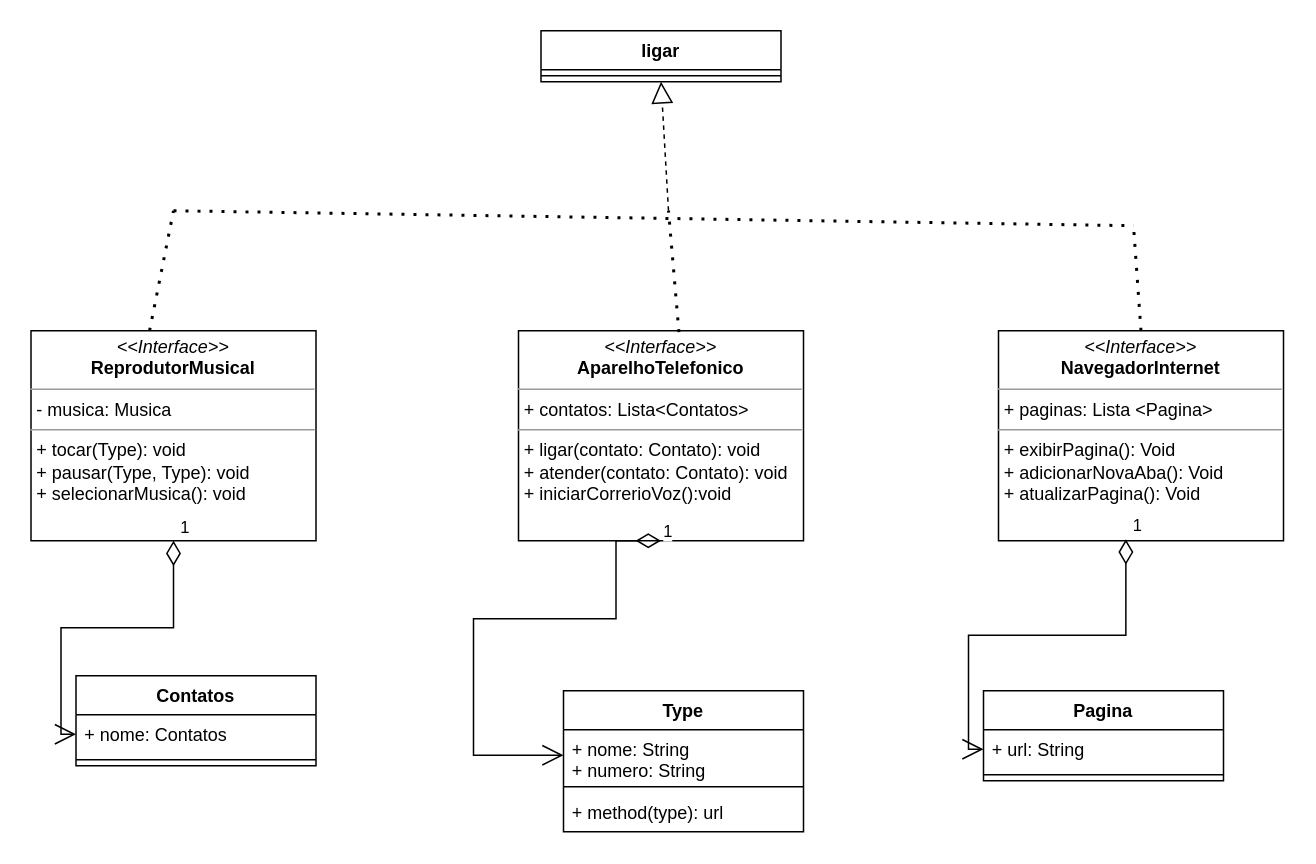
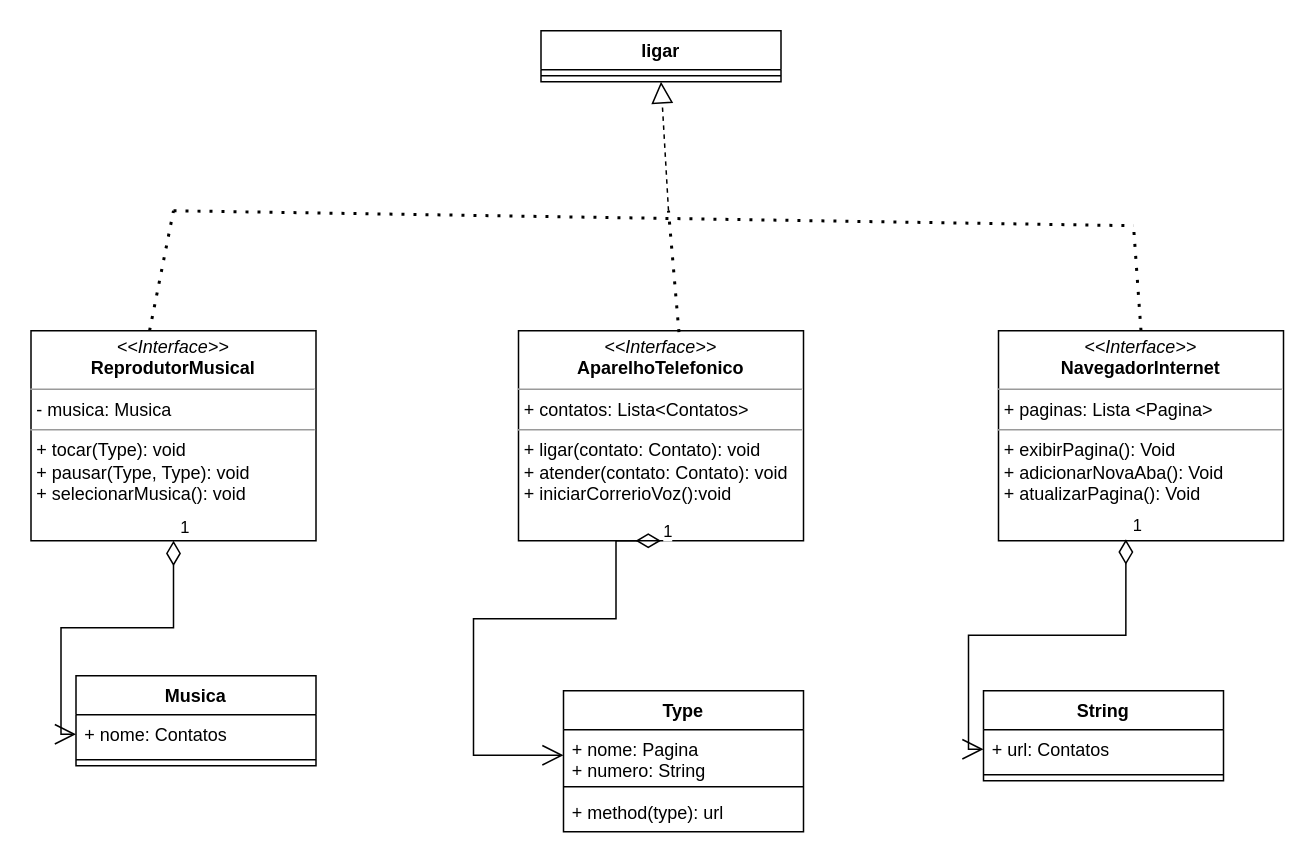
- <mxCell id="3" value="Contatos" style="swimlane;fontStyle=1;align=center;verticalAlign=top;childLayout=stackLayout;horizontal=1;startSize=26;horizontalStack=0;resizeParent=1;resizeParentMax=0;resizeLast=0;collapsible=1;marginBottom=0;whiteSpace=wrap;html=1;" vertex="1" parent="1"><mxGeometry x="50" y="450" width="160" height="60" as="geometry" /></mxCell>
+ <mxCell id="3" value="Musica" style="swimlane;fontStyle=1;align=center;verticalAlign=top;childLayout=stackLayout;horizontal=1;startSize=26;horizontalStack=0;resizeParent=1;resizeParentMax=0;resizeLast=0;collapsible=1;marginBottom=0;whiteSpace=wrap;html=1;" vertex="1" parent="1"><mxGeometry x="50" y="450" width="160" height="60" as="geometry" /></mxCell>
- <mxCell id="14" value="Pagina" style="swimlane;fontStyle=1;align=center;verticalAlign=top;childLayout=stackLayout;horizontal=1;startSize=26;horizontalStack=0;resizeParent=1;resizeParentMax=0;resizeLast=0;collapsible=1;marginBottom=0;whiteSpace=wrap;html=1;" vertex="1" parent="1"><mxGeometry x="655" y="460" width="160" height="60" as="geometry" /></mxCell>
+ <mxCell id="14" value="String" style="swimlane;fontStyle=1;align=center;verticalAlign=top;childLayout=stackLayout;horizontal=1;startSize=26;horizontalStack=0;resizeParent=1;resizeParentMax=0;resizeLast=0;collapsible=1;marginBottom=0;whiteSpace=wrap;html=1;" vertex="1" parent="1"><mxGeometry x="655" y="460" width="160" height="60" as="geometry" /></mxCell>
- <mxCell id="15" value="+ url: String" style="text;strokeColor=none;fillColor=none;align=left;verticalAlign=top;spacingLeft=4;spacingRight=4;overflow=hidden;rotatable=0;points=[[0,0.5],[1,0.5]];portConstraint=eastwest;whiteSpace=wrap;html=1;" vertex="1" parent="14"><mxGeometry y="26" width="160" height="26" as="geometry" /></mxCell>
+ <mxCell id="15" value="+ url: Contatos" style="text;strokeColor=none;fillColor=none;align=left;verticalAlign=top;spacingLeft=4;spacingRight=4;overflow=hidden;rotatable=0;points=[[0,0.5],[1,0.5]];portConstraint=eastwest;whiteSpace=wrap;html=1;" vertex="1" parent="14"><mxGeometry y="26" width="160" height="26" as="geometry" /></mxCell>
- <mxCell id="9" value="+ nome: String&lt;br&gt;+ numero: String" style="text;strokeColor=none;fillColor=none;align=left;verticalAlign=top;spacingLeft=4;spacingRight=4;overflow=hidden;rotatable=0;points=[[0,0.5],[1,0.5]];portConstraint=eastwest;whiteSpace=wrap;html=1;" vertex="1" parent="8"><mxGeometry y="26" width="160" height="34" as="geometry" /></mxCell>
+ <mxCell id="9" value="+ nome: Pagina&lt;br&gt;+ numero: String" style="text;strokeColor=none;fillColor=none;align=left;verticalAlign=top;spacingLeft=4;spacingRight=4;overflow=hidden;rotatable=0;points=[[0,0.5],[1,0.5]];portConstraint=eastwest;whiteSpace=wrap;html=1;" vertex="1" parent="8"><mxGeometry y="26" width="160" height="34" as="geometry" /></mxCell>
